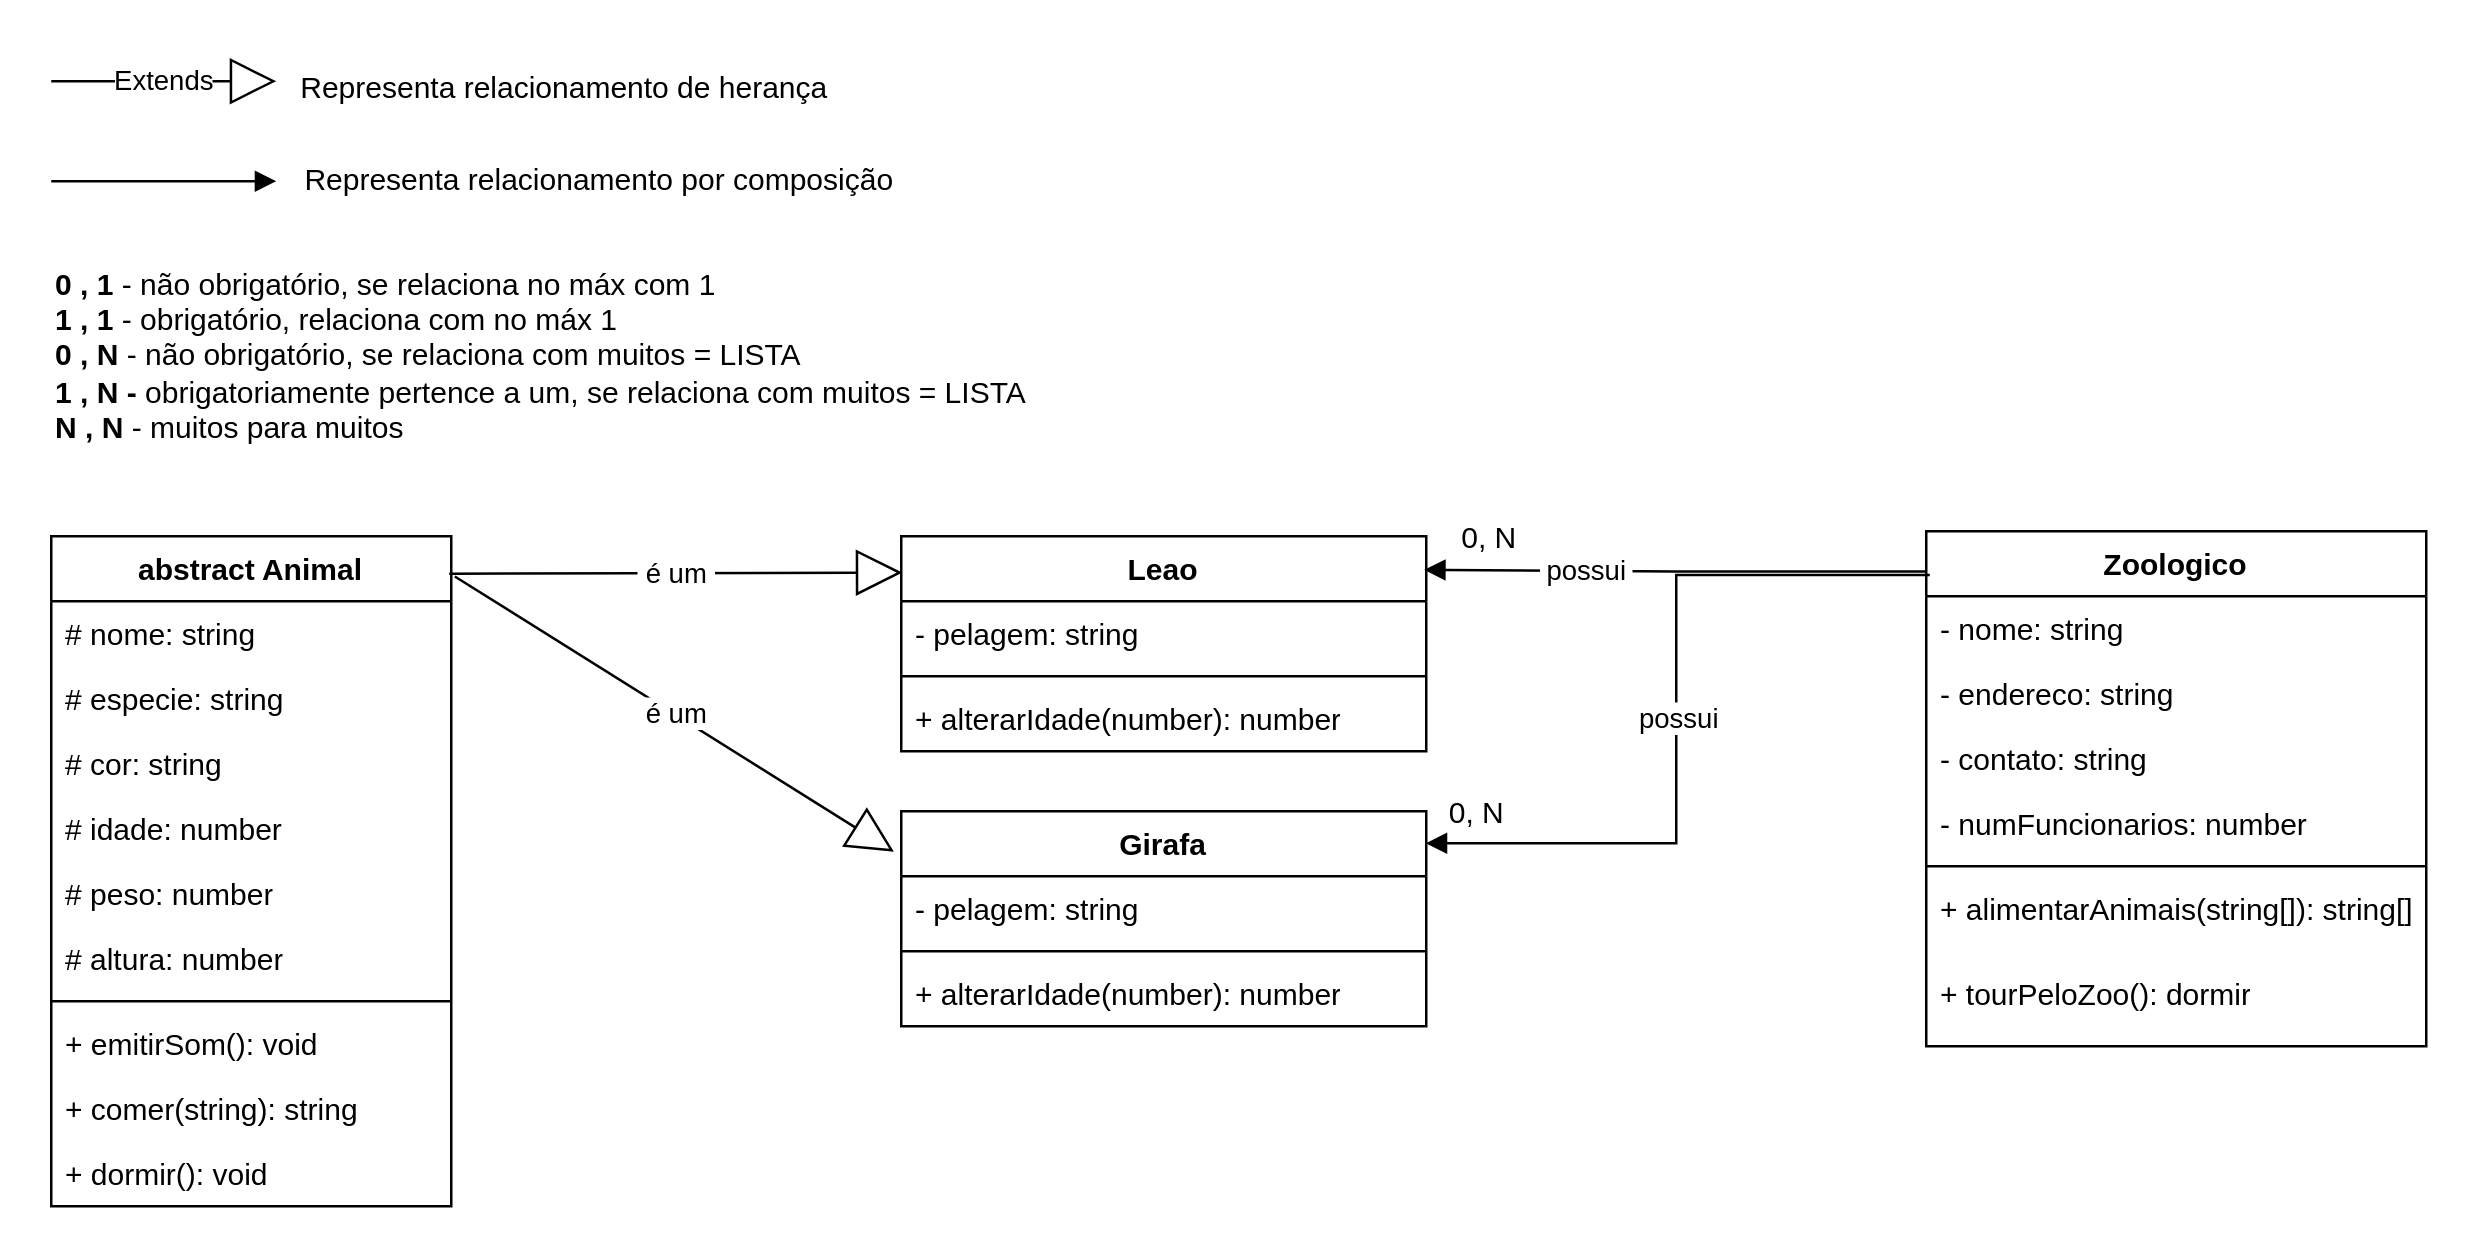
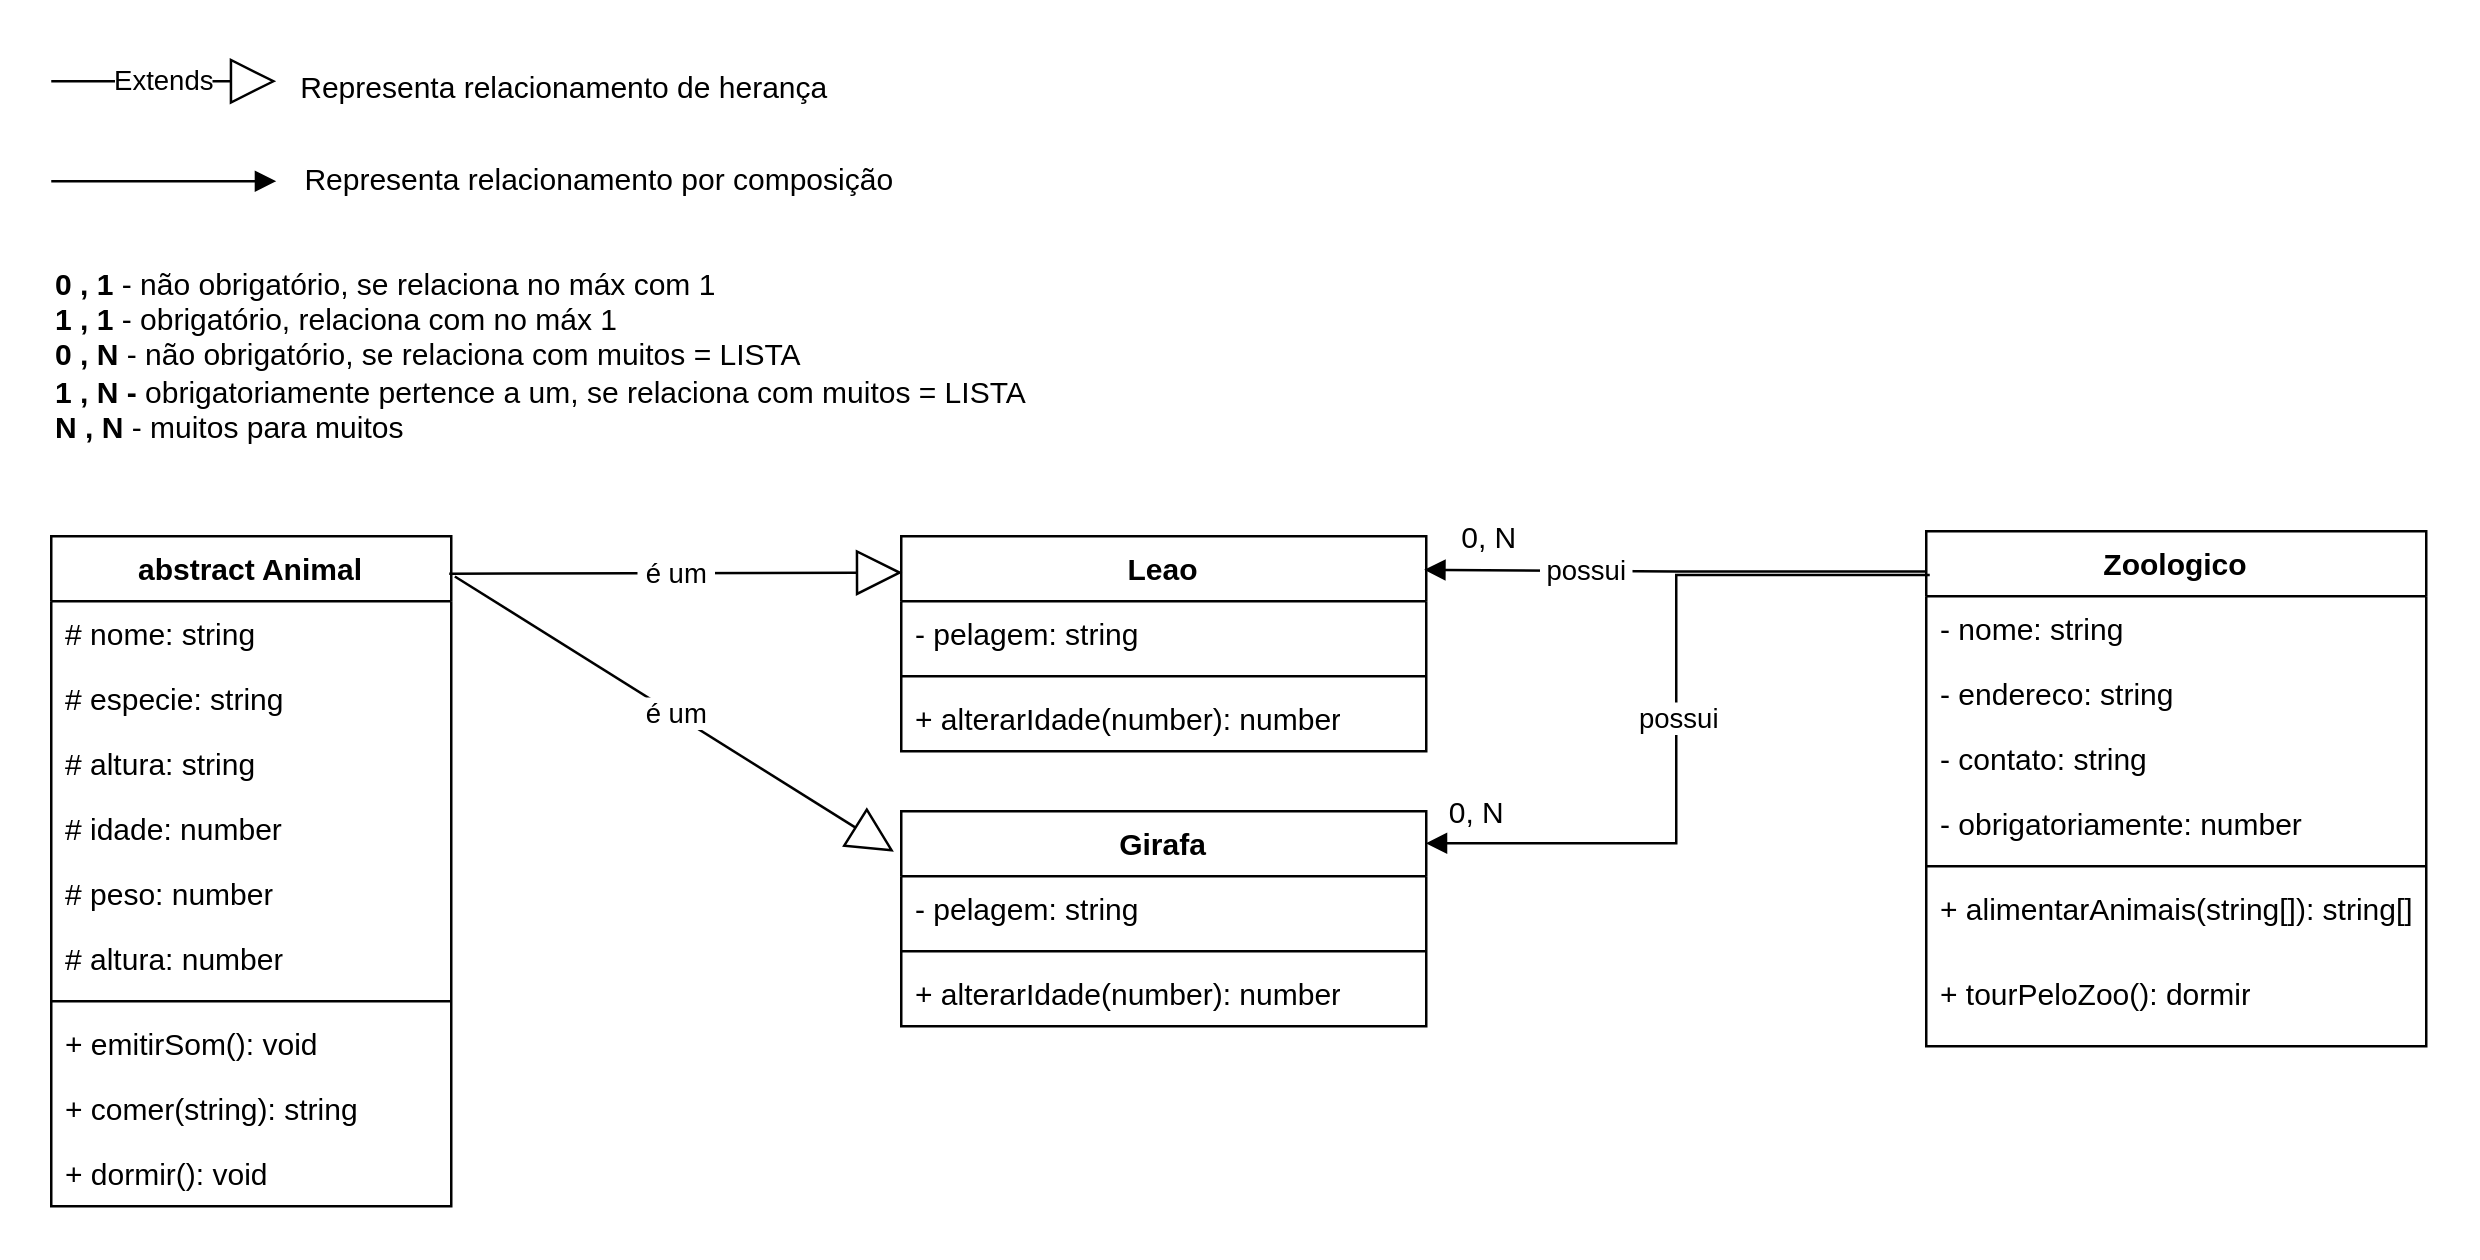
- <mxCell id="5" value="# cor: string" style="text;strokeColor=none;fillColor=none;align=left;verticalAlign=top;spacingLeft=4;spacingRight=4;overflow=hidden;rotatable=0;points=[[0,0.5],[1,0.5]];portConstraint=eastwest;whiteSpace=wrap;html=1;" vertex="1" parent="2"><mxGeometry y="78" width="160" height="26" as="geometry" /></mxCell>
+ <mxCell id="5" value="# altura: string" style="text;strokeColor=none;fillColor=none;align=left;verticalAlign=top;spacingLeft=4;spacingRight=4;overflow=hidden;rotatable=0;points=[[0,0.5],[1,0.5]];portConstraint=eastwest;whiteSpace=wrap;html=1;" vertex="1" parent="2"><mxGeometry y="78" width="160" height="26" as="geometry" /></mxCell>
- <mxCell id="29" value="- numFuncionarios: number" style="text;strokeColor=none;fillColor=none;align=left;verticalAlign=top;spacingLeft=4;spacingRight=4;overflow=hidden;rotatable=0;points=[[0,0.5],[1,0.5]];portConstraint=eastwest;whiteSpace=wrap;html=1;" vertex="1" parent="25"><mxGeometry y="104" width="200" height="26" as="geometry" /></mxCell>
+ <mxCell id="29" value="- obrigatoriamente: number" style="text;strokeColor=none;fillColor=none;align=left;verticalAlign=top;spacingLeft=4;spacingRight=4;overflow=hidden;rotatable=0;points=[[0,0.5],[1,0.5]];portConstraint=eastwest;whiteSpace=wrap;html=1;" vertex="1" parent="25"><mxGeometry y="104" width="200" height="26" as="geometry" /></mxCell>
